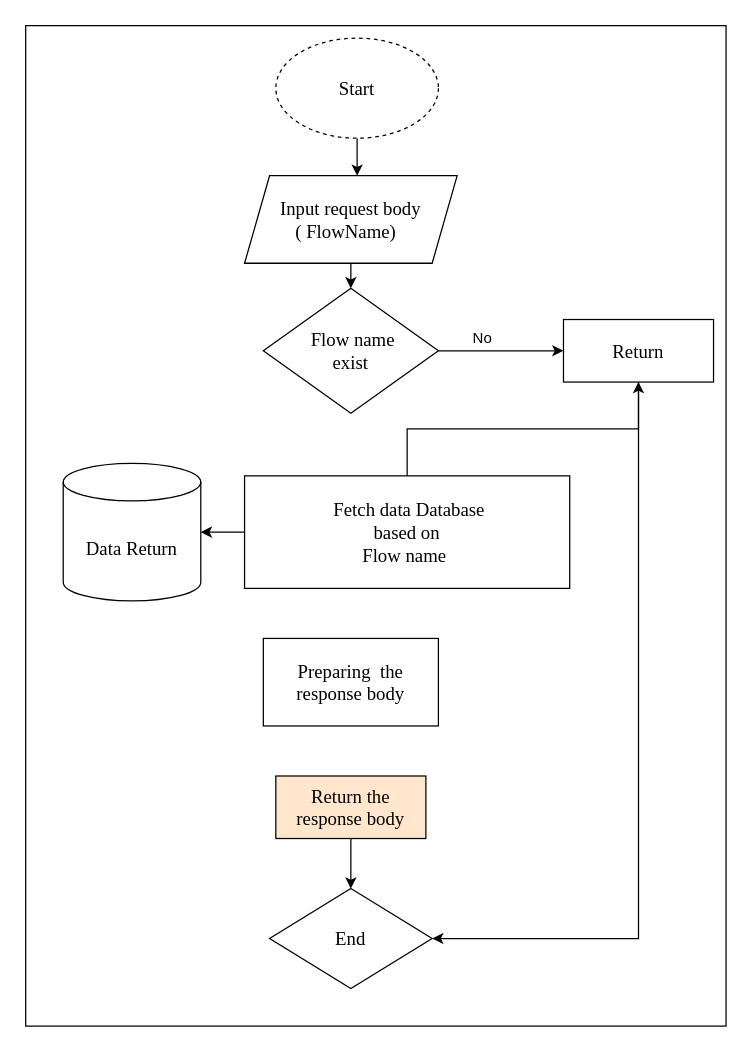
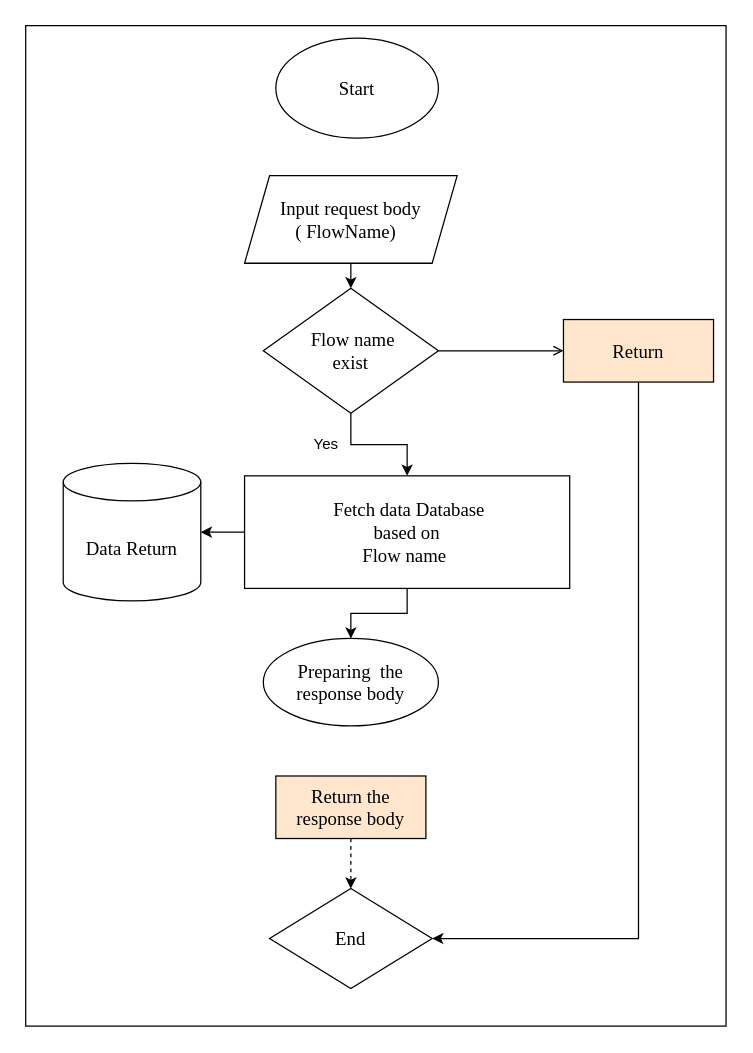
- <mxCell id="4" value="&lt;font style=&quot;font-size: 15px;&quot; face=&quot;Times New Roman&quot;&gt;Start&lt;/font&gt;" style="ellipse;whiteSpace=wrap;html=1;align=center;dashed=1;" parent="1" vertex="1"><mxGeometry x="220" y="30" width="130" height="80" as="geometry" /></mxCell>
+ <mxCell id="4" value="&lt;font style=&quot;font-size: 15px;&quot; face=&quot;Times New Roman&quot;&gt;Start&lt;/font&gt;" style="ellipse;whiteSpace=wrap;html=1;align=center;" parent="1" vertex="1"><mxGeometry x="220" y="30" width="130" height="80" as="geometry" /></mxCell>
- <mxCell id="3" value="" style="edgeStyle=orthogonalEdgeStyle;rounded=0;orthogonalLoop=1;jettySize=auto;html=1;" parent="1" source="4" target="6" edge="1"><mxGeometry relative="1" as="geometry"><Array as="points"><mxPoint x="285" y="140" /><mxPoint x="285" y="140" /></Array></mxGeometry></mxCell>
- <mxCell id="10" value="No" style="text;html=1;align=center;verticalAlign=middle;resizable=0;points=[];autosize=1;strokeColor=none;fillColor=none;" parent="1" vertex="1"><mxGeometry x="365" y="255" width="40" height="30" as="geometry" /></mxCell>
- <mxCell id="7" style="edgeStyle=orthogonalEdgeStyle;rounded=0;orthogonalLoop=1;jettySize=auto;html=1;entryX=0;entryY=0.5;entryDx=0;entryDy=0;" parent="1" source="9" target="15" edge="1"><mxGeometry relative="1" as="geometry" /></mxCell>
+ <mxCell id="7" style="edgeStyle=orthogonalEdgeStyle;rounded=0;orthogonalLoop=1;jettySize=auto;html=1;entryX=0;entryY=0.5;entryDx=0;entryDy=0;endArrow=open;" parent="1" source="9" target="15" edge="1"><mxGeometry relative="1" as="geometry" /></mxCell>
- <mxCell id="15" value="&lt;font face=&quot;Times New Roman&quot; style=&quot;font-size: 15px;&quot;&gt;Return&lt;/font&gt;" style="rounded=0;whiteSpace=wrap;html=1;" parent="1" vertex="1"><mxGeometry x="450" y="255" width="120" height="50" as="geometry" /></mxCell>
+ <mxCell id="15" value="&lt;font face=&quot;Times New Roman&quot; style=&quot;font-size: 15px;&quot;&gt;Return&lt;/font&gt;" style="rounded=0;whiteSpace=wrap;html=1;fillColor=#ffe6cc;" parent="1" vertex="1"><mxGeometry x="450" y="255" width="120" height="50" as="geometry" /></mxCell>
- <mxCell id="17" style="edgeStyle=orthogonalEdgeStyle;rounded=0;orthogonalLoop=1;jettySize=auto;html=1;" parent="1" source="18" target="15" edge="1"><mxGeometry relative="1" as="geometry" /></mxCell>
+ <mxCell id="17" style="edgeStyle=orthogonalEdgeStyle;rounded=0;orthogonalLoop=1;jettySize=auto;html=1;" parent="1" source="18" target="12" edge="1"><mxGeometry relative="1" as="geometry" /></mxCell>
+ <mxCell id="11" value="Yes" style="text;html=1;align=center;verticalAlign=middle;resizable=0;points=[];autosize=1;strokeColor=none;fillColor=none;" parent="1" vertex="1"><mxGeometry x="240" y="340" width="40" height="30" as="geometry" /></mxCell>
+ <mxCell id="8" value="" style="edgeStyle=orthogonalEdgeStyle;rounded=0;orthogonalLoop=1;jettySize=auto;html=1;" parent="1" source="9" target="18" edge="1"><mxGeometry relative="1" as="geometry" /></mxCell>
- <mxCell id="12" value="&lt;font face=&quot;Times New Roman&quot;&gt;&lt;span style=&quot;font-size: 15px;&quot;&gt;Preparing&amp;nbsp; the response body&lt;/span&gt;&lt;/font&gt;" style="rounded=0;whiteSpace=wrap;html=1;" parent="1" vertex="1"><mxGeometry x="210" y="510" width="140" height="70" as="geometry" /></mxCell>
+ <mxCell id="12" value="&lt;font face=&quot;Times New Roman&quot;&gt;&lt;span style=&quot;font-size: 15px;&quot;&gt;Preparing&amp;nbsp; the response body&lt;/span&gt;&lt;/font&gt;" style="ellipse;whiteSpace=wrap;html=1;" parent="1" vertex="1"><mxGeometry x="210" y="510" width="140" height="70" as="geometry" /></mxCell>
- <mxCell id="19" value="" style="edgeStyle=orthogonalEdgeStyle;rounded=0;orthogonalLoop=1;jettySize=auto;html=1;" parent="1" source="20" target="13" edge="1"><mxGeometry relative="1" as="geometry" /></mxCell>
+ <mxCell id="19" value="" style="edgeStyle=orthogonalEdgeStyle;rounded=0;orthogonalLoop=1;jettySize=auto;html=1;dashed=1;" parent="1" source="20" target="13" edge="1"><mxGeometry relative="1" as="geometry" /></mxCell>
